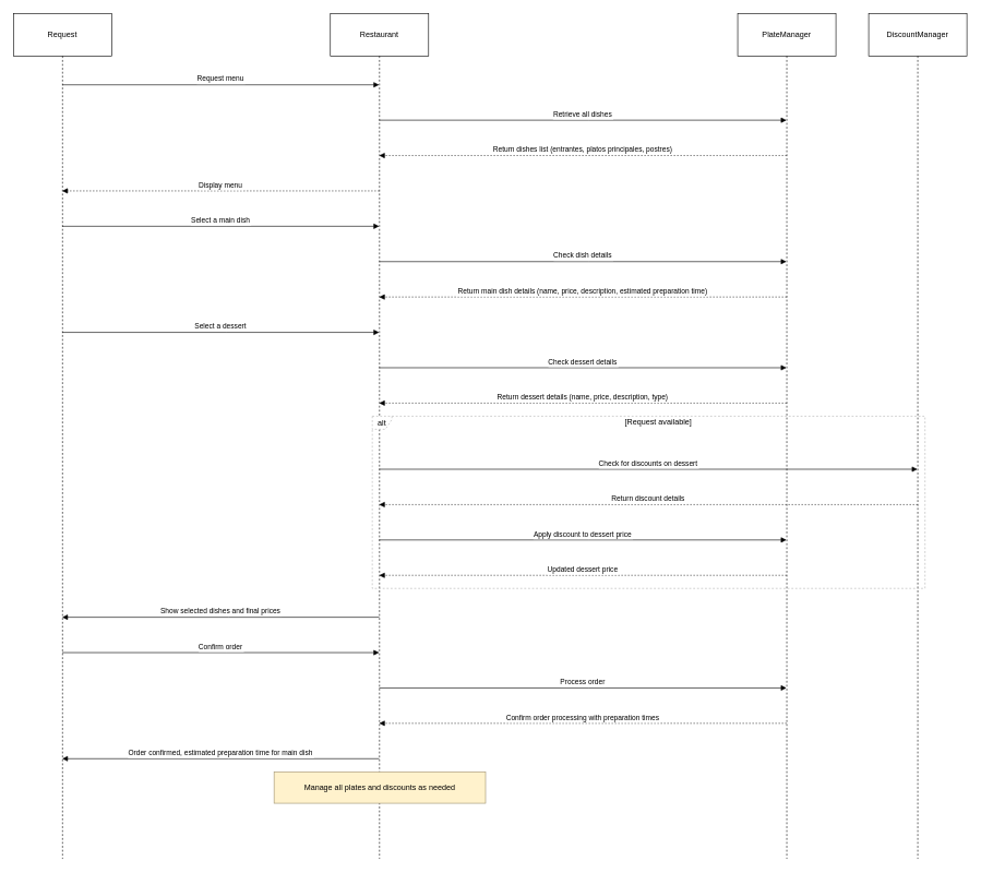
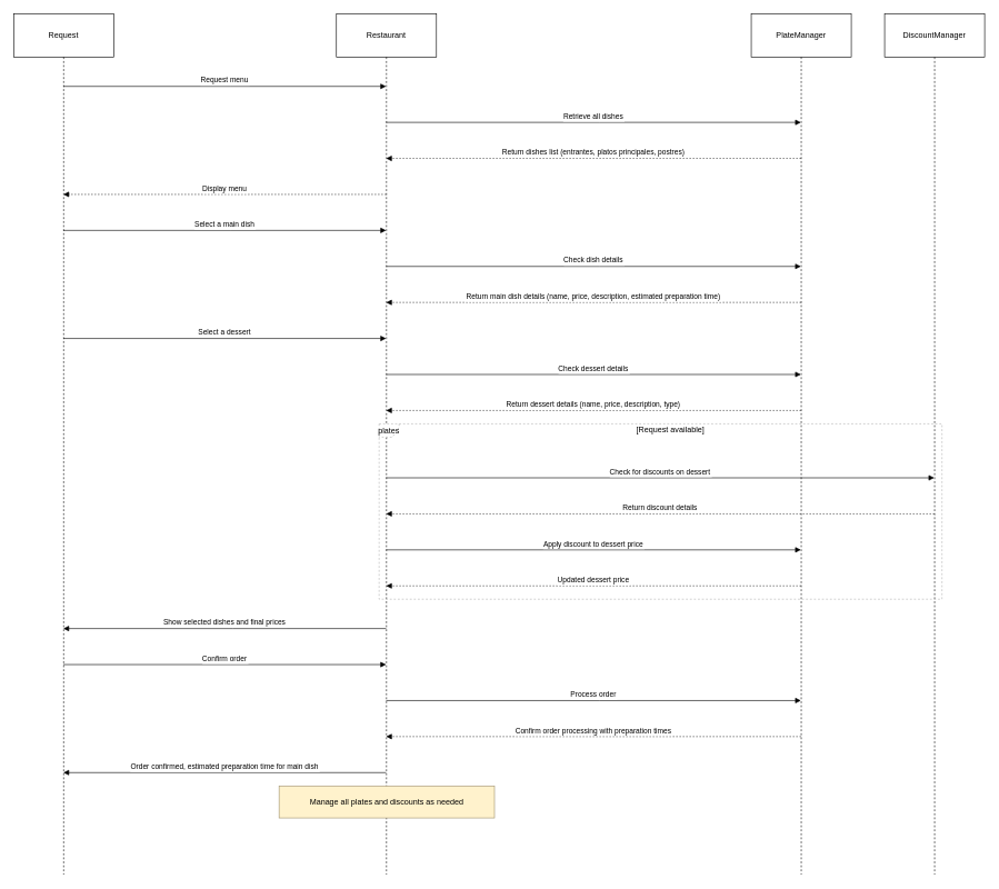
- <mxCell id="6" value="alt" style="shape=umlFrame;dashed=1;pointerEvents=0;dropTarget=0;strokeColor=#B3B3B3;height=20;width=30" parent="1" vertex="1"><mxGeometry x="568" y="635" width="844" height="263" as="geometry" /></mxCell>
+ <mxCell id="6" value="plates" style="shape=umlFrame;dashed=1;pointerEvents=0;dropTarget=0;strokeColor=#B3B3B3;height=20;width=30" parent="1" vertex="1"><mxGeometry x="568" y="635" width="844" height="263" as="geometry" /></mxCell>
